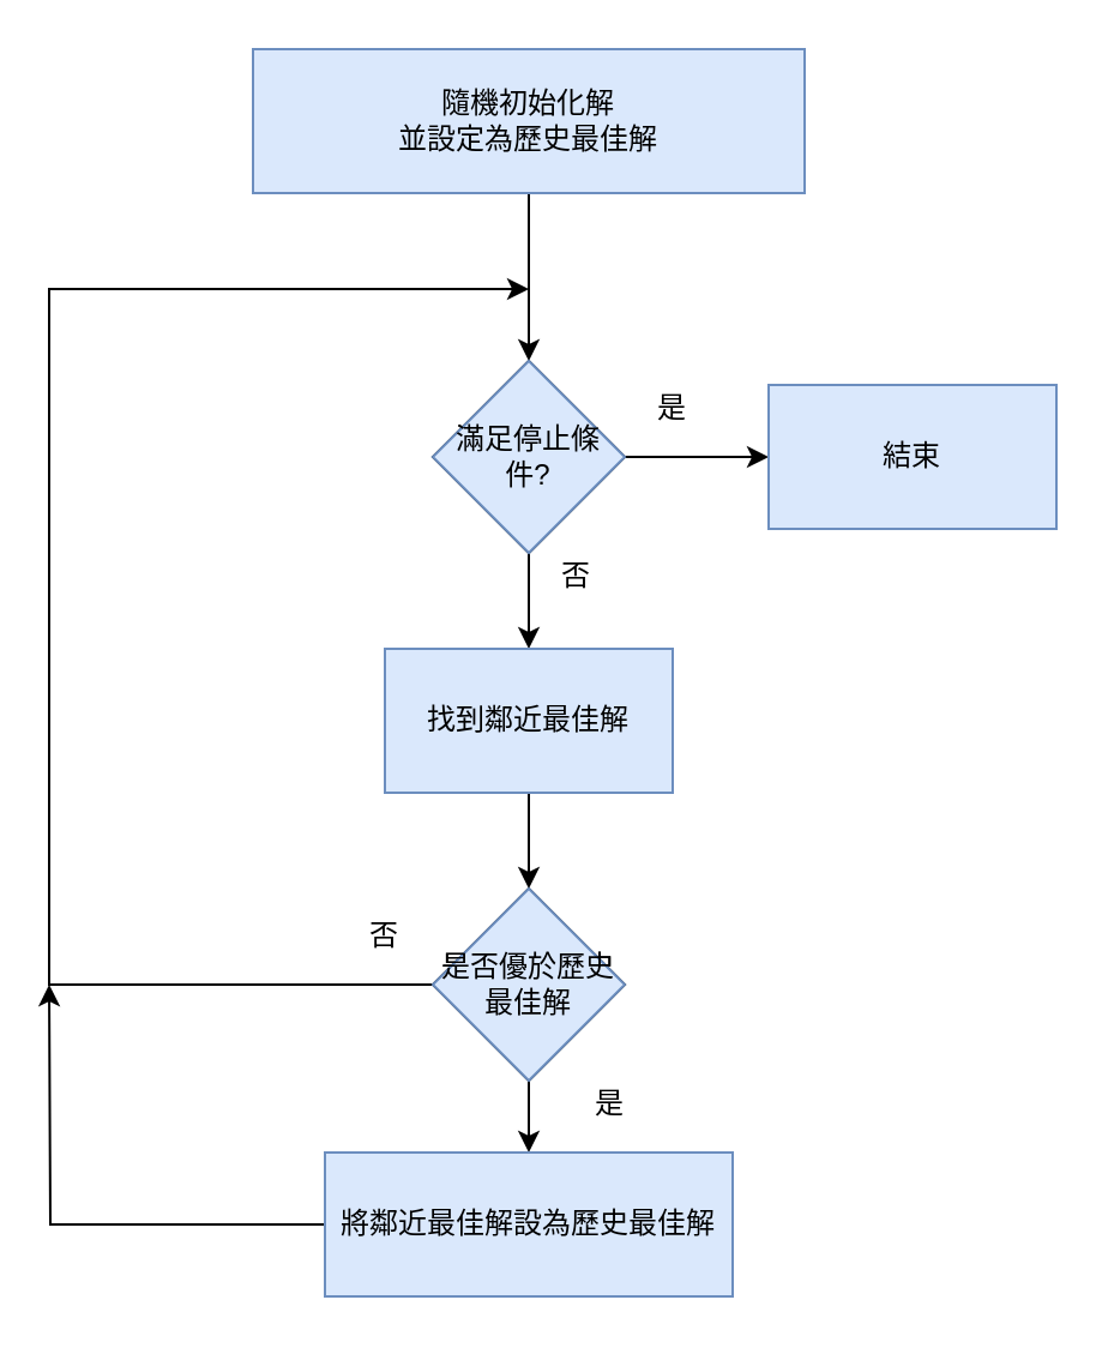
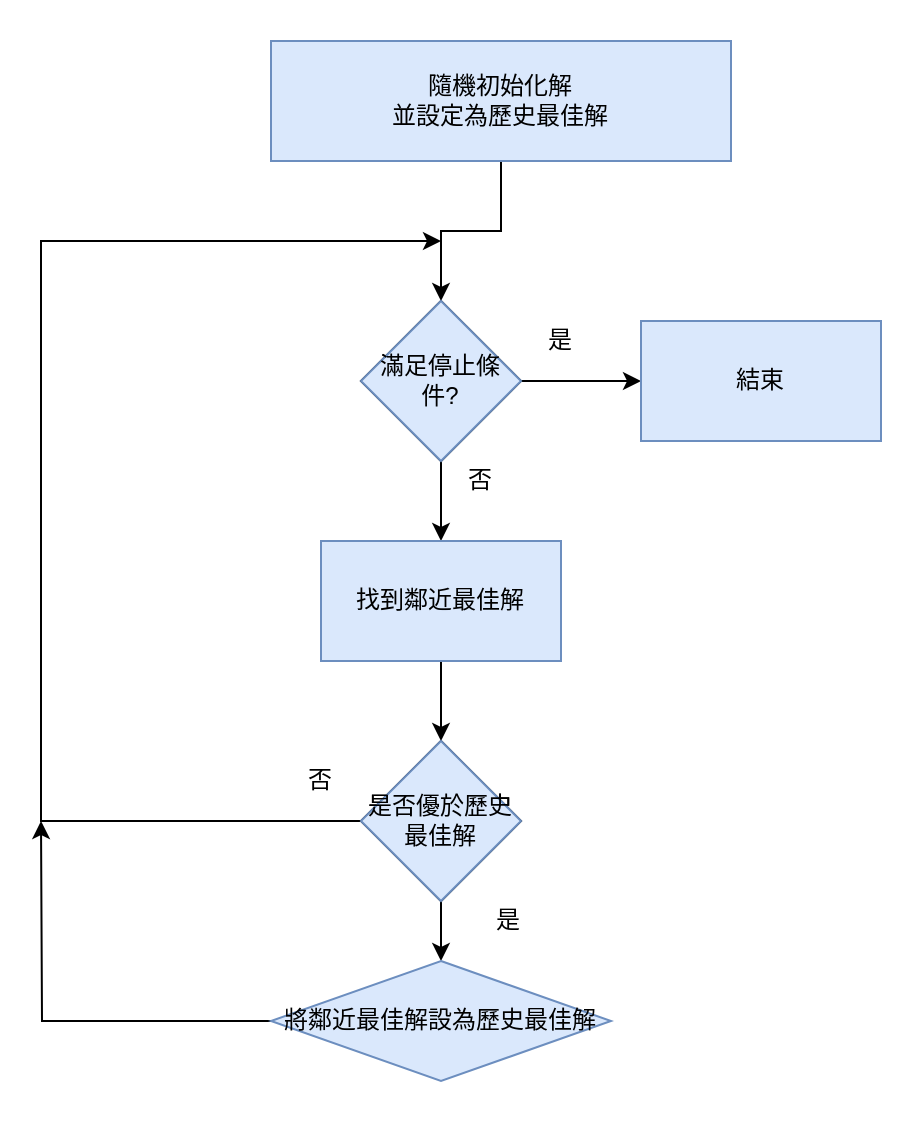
- <mxCell id="3" value="隨機初始化解&lt;br&gt;並設定為歷史最佳解" style="rounded=0;whiteSpace=wrap;html=1;fillColor=#dae8fc;strokeColor=#6c8ebf;" vertex="1" parent="1"><mxGeometry x="105" y="20" width="230" height="60" as="geometry" /></mxCell>
+ <mxCell id="3" value="隨機初始化解&lt;br&gt;並設定為歷史最佳解" style="rounded=0;whiteSpace=wrap;html=1;fillColor=#dae8fc;strokeColor=#6c8ebf;" vertex="1" parent="1"><mxGeometry x="135" y="20" width="230" height="60" as="geometry" /></mxCell>
- <mxCell id="14" value="&lt;span&gt;將鄰近最佳解設為歷史最佳解&lt;/span&gt;" style="whiteSpace=wrap;html=1;rounded=0;fillColor=#dae8fc;strokeColor=#6c8ebf;" vertex="1" parent="1"><mxGeometry x="135" y="480" width="170" height="60" as="geometry" /></mxCell>
+ <mxCell id="14" value="&lt;span&gt;將鄰近最佳解設為歷史最佳解&lt;/span&gt;" style="rhombus;whiteSpace=wrap;html=1;fillColor=#dae8fc;strokeColor=#6c8ebf;" vertex="1" parent="1"><mxGeometry x="135" y="480" width="170" height="60" as="geometry" /></mxCell>
